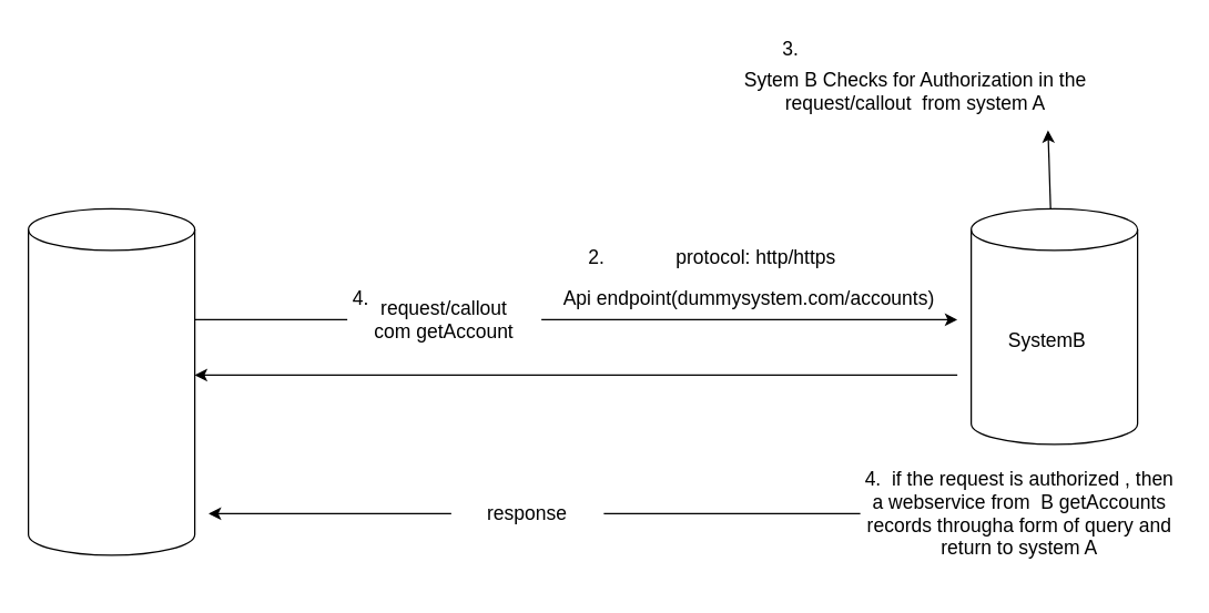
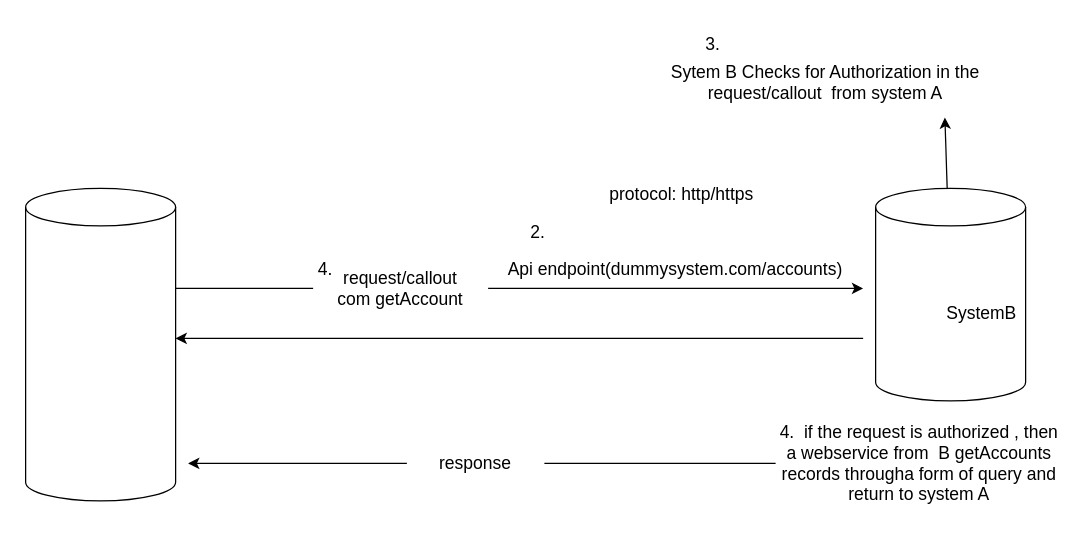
- <mxCell id="11" value="protocol: http/https" style="text;html=1;strokeColor=none;fillColor=none;align=center;verticalAlign=middle;whiteSpace=wrap;rounded=0;fontSize=14;" vertex="1" parent="1"><mxGeometry x="480" y="170" width="130" height="30" as="geometry" /></mxCell>
+ <mxCell id="11" value="protocol: http/https" style="text;html=1;strokeColor=none;fillColor=none;align=center;verticalAlign=middle;whiteSpace=wrap;rounded=0;fontSize=14;" vertex="1" parent="1"><mxGeometry x="480" y="140" width="130" height="30" as="geometry" /></mxCell>
- <mxCell id="8" value="SystemB" style="text;html=1;strokeColor=none;fillColor=none;align=center;verticalAlign=middle;whiteSpace=wrap;rounded=0;fontSize=14;" vertex="1" parent="1"><mxGeometry x="725" y="230" width="60" height="30" as="geometry" /></mxCell>
+ <mxCell id="8" value="SystemB" style="text;html=1;strokeColor=none;fillColor=none;align=center;verticalAlign=middle;whiteSpace=wrap;rounded=0;fontSize=14;" vertex="1" parent="1"><mxGeometry x="755" y="235" width="60" height="30" as="geometry" /></mxCell>
